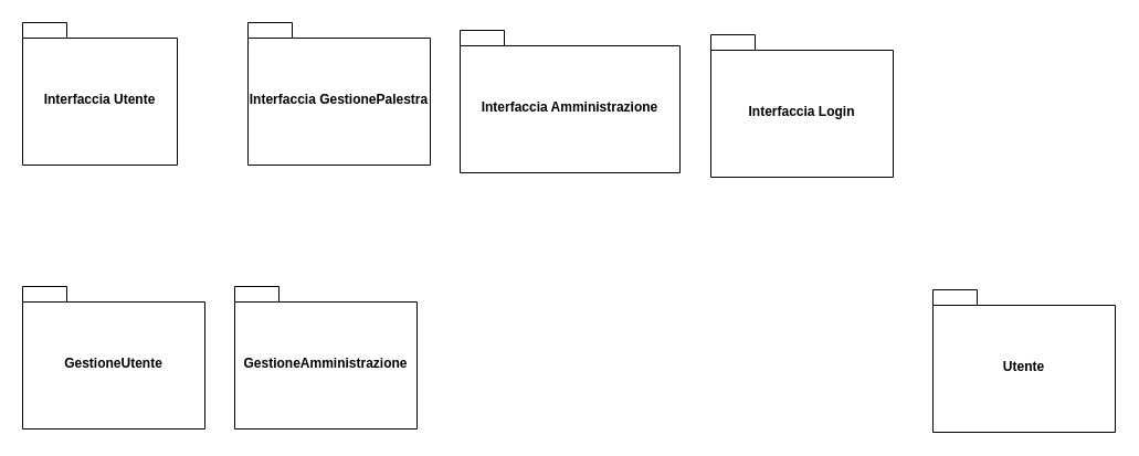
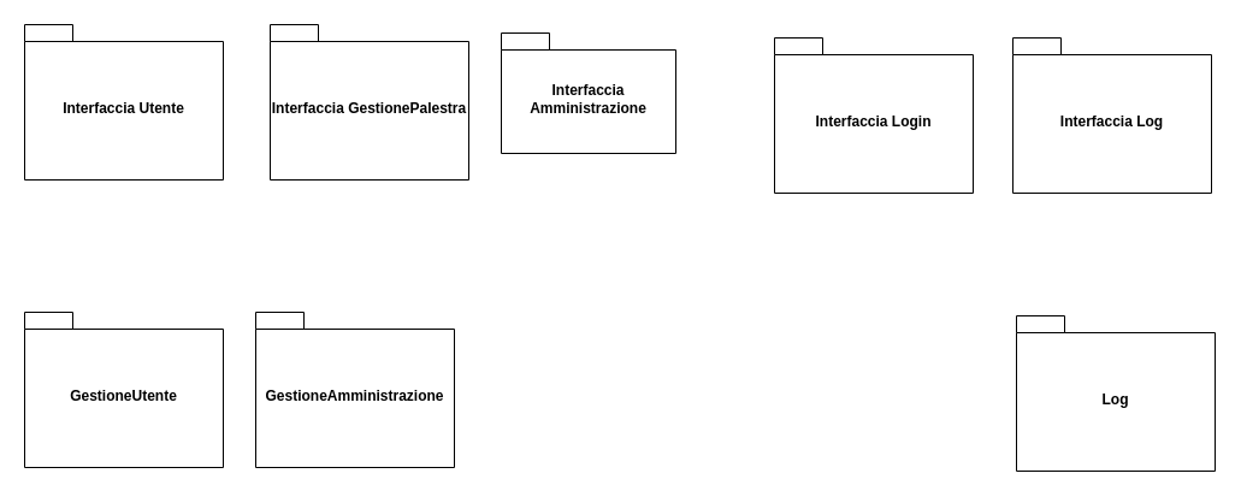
- <mxCell id="2" value="Interfaccia Utente" style="shape=folder;fontStyle=1;spacingTop=10;tabWidth=40;tabHeight=14;tabPosition=left;html=1;whiteSpace=wrap;" parent="1" vertex="1"><mxGeometry x="20" y="20" width="140" height="129" as="geometry" /></mxCell>
+ <mxCell id="2" value="Interfaccia Utente" style="shape=folder;fontStyle=1;spacingTop=10;tabWidth=40;tabHeight=14;tabPosition=left;html=1;whiteSpace=wrap;" parent="1" vertex="1"><mxGeometry x="20" y="20" width="165" height="129" as="geometry" /></mxCell>
- <mxCell id="4" value="Interfaccia Amministrazione" style="shape=folder;fontStyle=1;spacingTop=10;tabWidth=40;tabHeight=14;tabPosition=left;html=1;whiteSpace=wrap;" parent="1" vertex="1"><mxGeometry x="416" y="27" width="199" height="129" as="geometry" /></mxCell>
+ <mxCell id="4" value="Interfaccia Amministrazione" style="shape=folder;fontStyle=1;spacingTop=10;tabWidth=40;tabHeight=14;tabPosition=left;html=1;whiteSpace=wrap;" parent="1" vertex="1"><mxGeometry x="416" y="27" width="145" height="100" as="geometry" /></mxCell>
+ <mxCell id="6" value="Interfaccia Log" style="shape=folder;fontStyle=1;spacingTop=10;tabWidth=40;tabHeight=14;tabPosition=left;html=1;whiteSpace=wrap;" parent="1" vertex="1"><mxGeometry x="841" y="31" width="165" height="129" as="geometry" /></mxCell>
- <mxCell id="9" value="Utente" style="shape=folder;fontStyle=1;spacingTop=10;tabWidth=40;tabHeight=14;tabPosition=left;html=1;whiteSpace=wrap;" parent="1" vertex="1"><mxGeometry x="844" y="262" width="165" height="129" as="geometry" /></mxCell>
+ <mxCell id="9" value="Log" style="shape=folder;fontStyle=1;spacingTop=10;tabWidth=40;tabHeight=14;tabPosition=left;html=1;whiteSpace=wrap;" parent="1" vertex="1"><mxGeometry x="844" y="262" width="165" height="129" as="geometry" /></mxCell>
